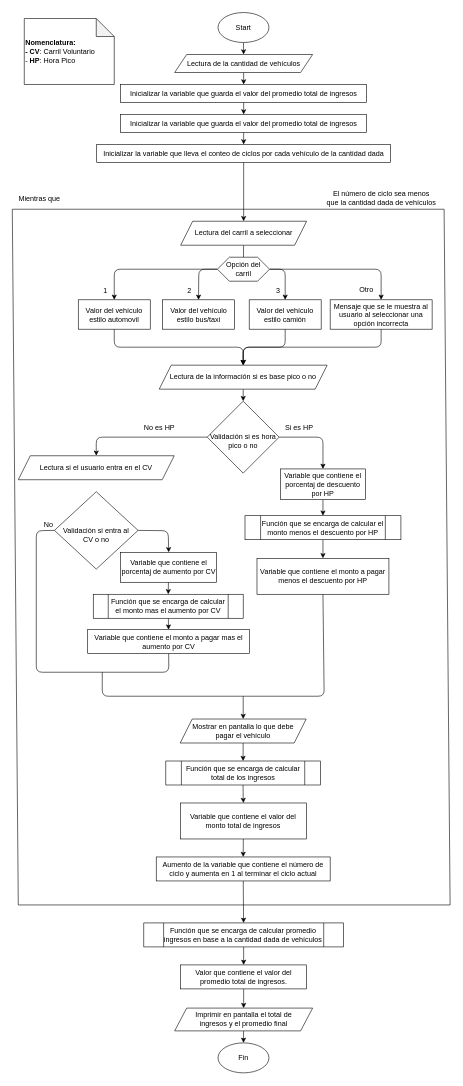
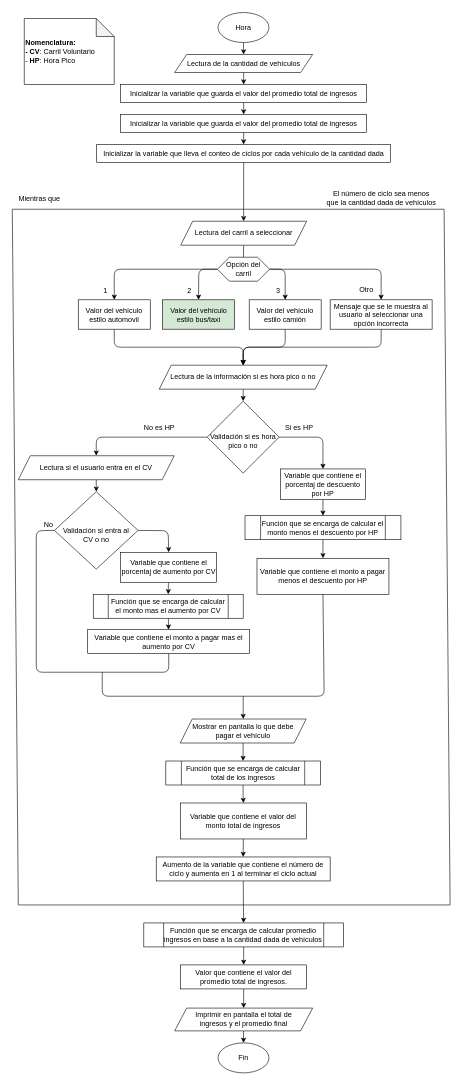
- <mxCell id="3" value="Start" style="ellipse;whiteSpace=wrap;html=1;" vertex="1" parent="1"><mxGeometry x="363" y="20" width="85" height="50" as="geometry" /></mxCell>
+ <mxCell id="3" value="Hora" style="ellipse;whiteSpace=wrap;html=1;" vertex="1" parent="1"><mxGeometry x="363" y="20" width="85" height="50" as="geometry" /></mxCell>
- <mxCell id="13" value="Valor del vehículo estilo bus/taxi" style="whiteSpace=wrap;html=1;" vertex="1" parent="1"><mxGeometry x="270.5" y="499" width="120" height="49" as="geometry" /></mxCell>
+ <mxCell id="13" value="Valor del vehículo estilo bus/taxi" style="whiteSpace=wrap;html=1;fillColor=#d5e8d4;" vertex="1" parent="1"><mxGeometry x="270.5" y="499" width="120" height="49" as="geometry" /></mxCell>
- <mxCell id="22" value="Lectura de la información si es base pico o no" style="shape=parallelogram;perimeter=parallelogramPerimeter;whiteSpace=wrap;html=1;fixedSize=1;" vertex="1" parent="1"><mxGeometry x="265" y="608" width="280" height="40" as="geometry" /></mxCell>
+ <mxCell id="22" value="Lectura de la información si es hora pico o no" style="shape=parallelogram;perimeter=parallelogramPerimeter;whiteSpace=wrap;html=1;fixedSize=1;" vertex="1" parent="1"><mxGeometry x="265" y="608" width="280" height="40" as="geometry" /></mxCell>
+ <mxCell id="29" value="" style="edgeStyle=none;html=1;" edge="1" parent="1" source="30" target="32"><mxGeometry relative="1" as="geometry" /></mxCell>
